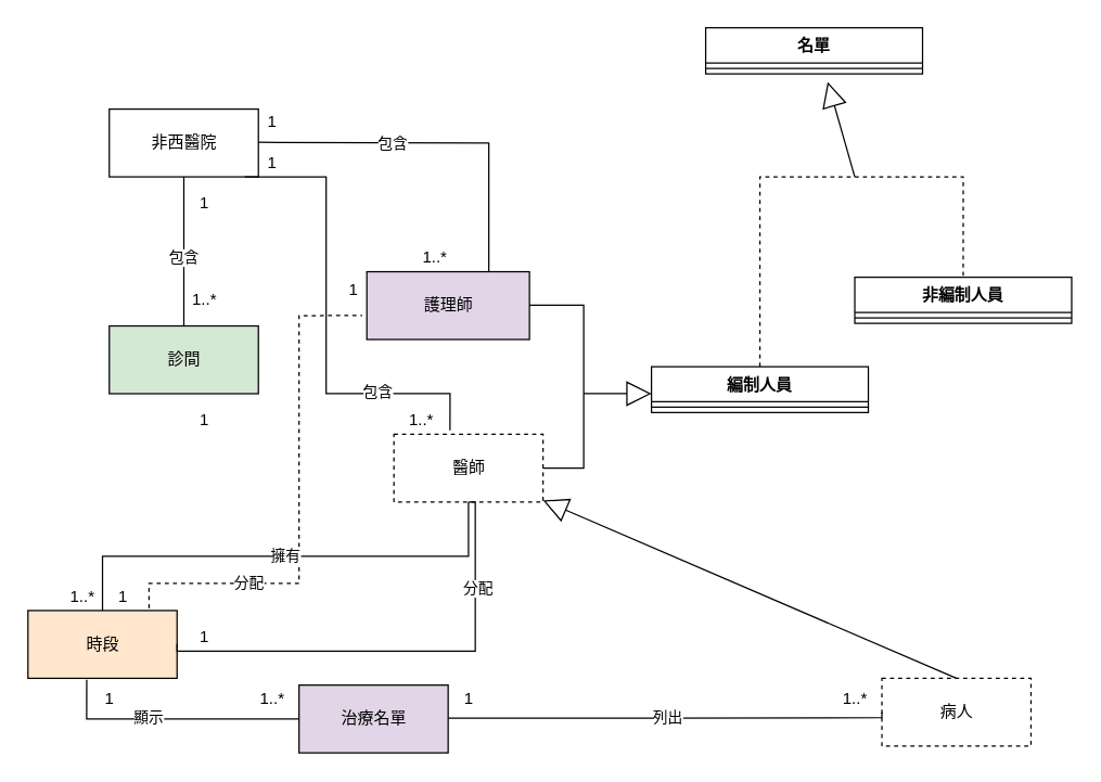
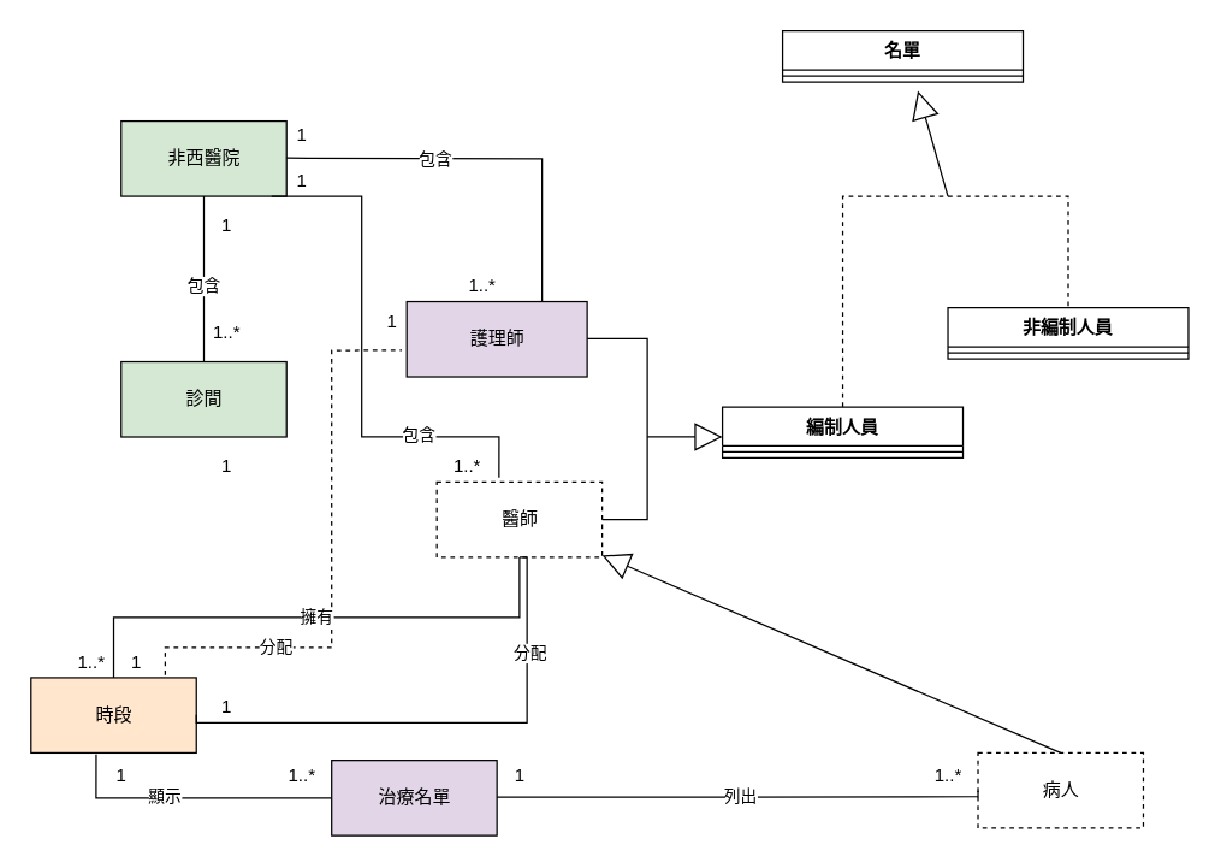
- <mxCell id="2" value="非西醫院" style="html=1;" vertex="1" parent="1"><mxGeometry x="80" y="80" width="110" height="50" as="geometry" /></mxCell>
+ <mxCell id="2" value="非西醫院" style="html=1;fillColor=#d5e8d4;" vertex="1" parent="1"><mxGeometry x="80" y="80" width="110" height="50" as="geometry" /></mxCell>
